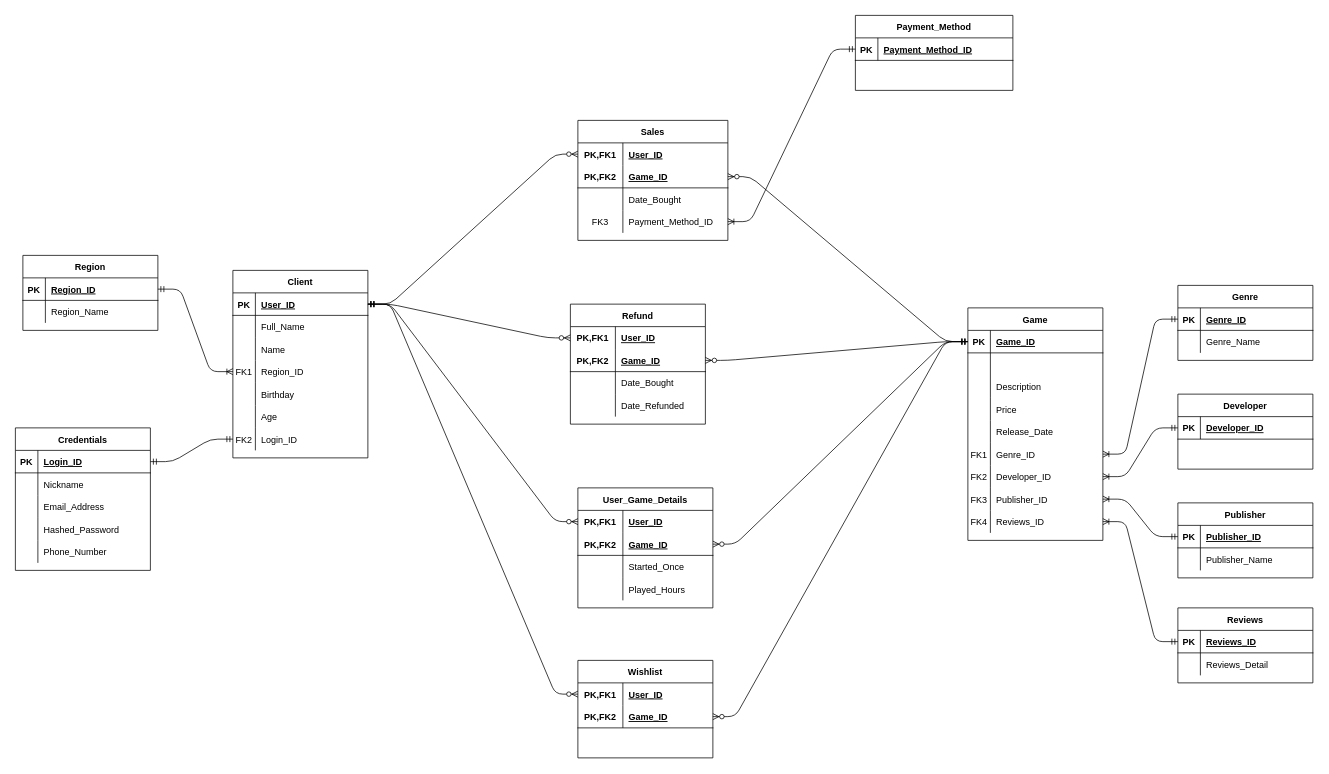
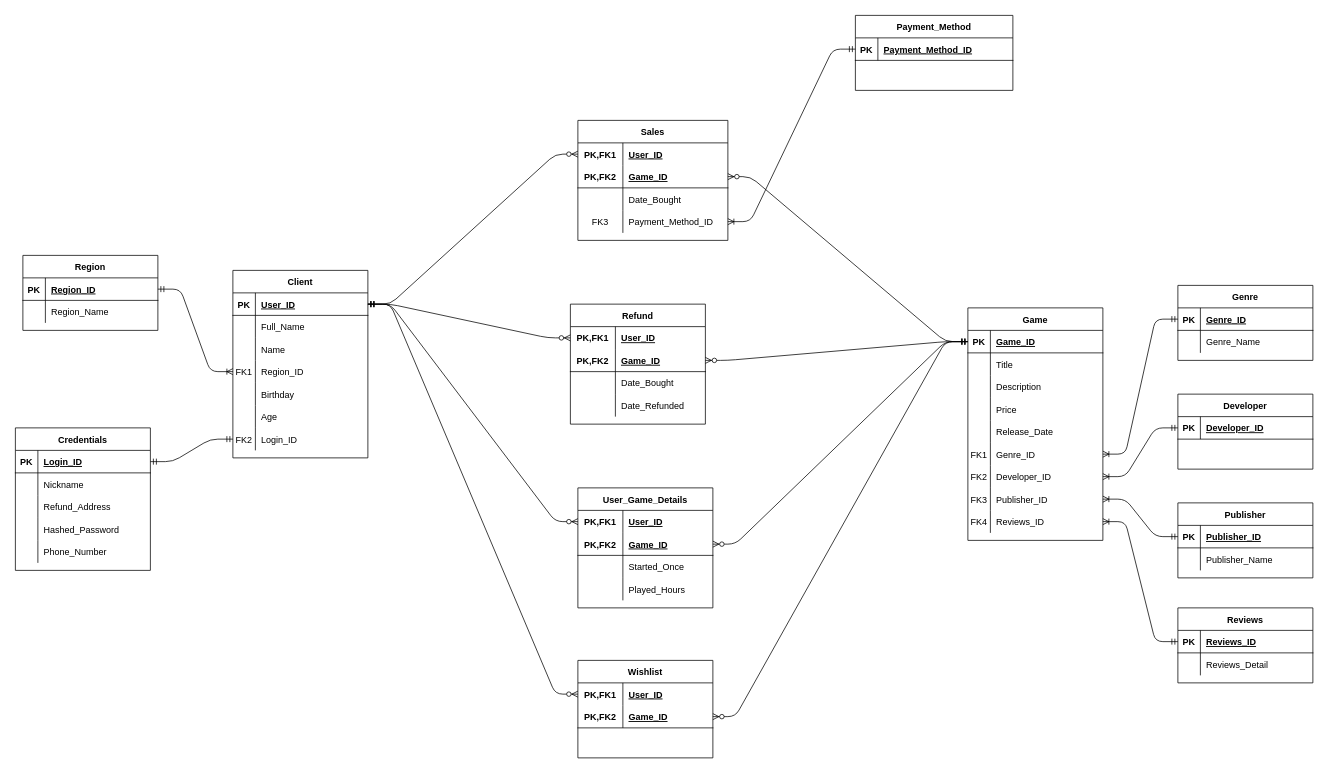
+ <mxCell id="30" value="Title" style="shape=partialRectangle;connectable=0;fillColor=none;top=0;left=0;bottom=0;right=0;align=left;spacingLeft=6;overflow=hidden;" parent="28" vertex="1"><mxGeometry x="30" width="150" height="30" as="geometry" /></mxCell>
- <mxCell id="148" value="Email_Address" style="shape=partialRectangle;connectable=0;fillColor=none;top=0;left=0;bottom=0;right=0;align=left;spacingLeft=6;overflow=hidden;" parent="146" vertex="1"><mxGeometry x="30" width="150" height="30" as="geometry" /></mxCell>
+ <mxCell id="148" value="Refund_Address" style="shape=partialRectangle;connectable=0;fillColor=none;top=0;left=0;bottom=0;right=0;align=left;spacingLeft=6;overflow=hidden;" parent="146" vertex="1"><mxGeometry x="30" width="150" height="30" as="geometry" /></mxCell>
